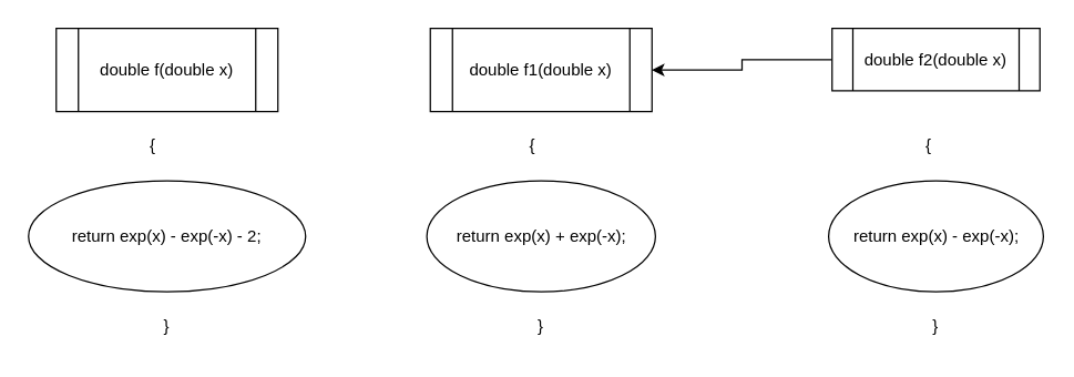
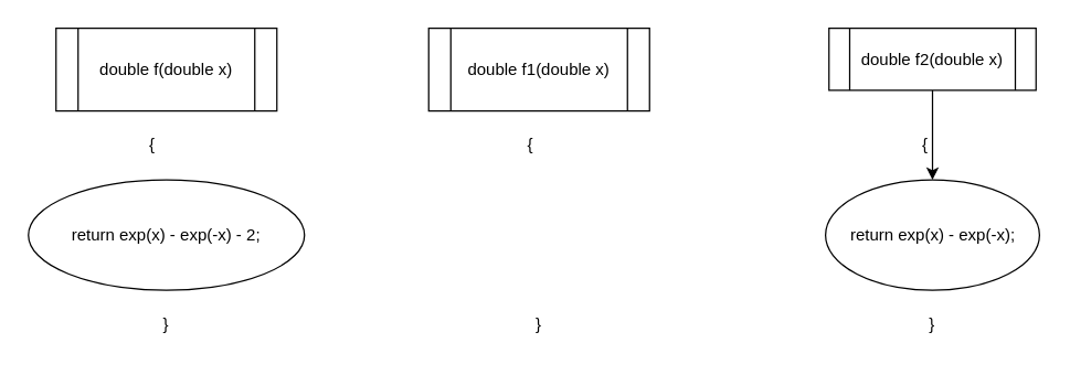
- <mxCell id="6" value="" style="edgeStyle=orthogonalEdgeStyle;rounded=0;orthogonalLoop=1;jettySize=auto;html=1;" edge="1" parent="1" source="7" target="4"><mxGeometry relative="1" as="geometry" /></mxCell>
+ <mxCell id="6" value="" style="edgeStyle=orthogonalEdgeStyle;rounded=0;orthogonalLoop=1;jettySize=auto;html=1;" edge="1" parent="1" source="7" target="8"><mxGeometry relative="1" as="geometry" /></mxCell>
- <mxCell id="5" value="return exp(x) + exp(-x);" style="ellipse;whiteSpace=wrap;html=1;" vertex="1" parent="1"><mxGeometry x="307.5" y="130" width="165" height="80" as="geometry" /></mxCell>
